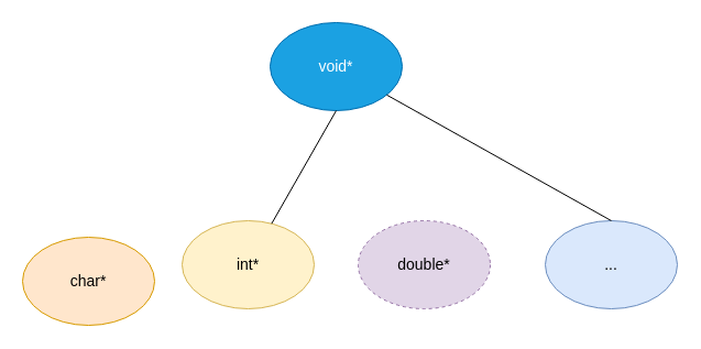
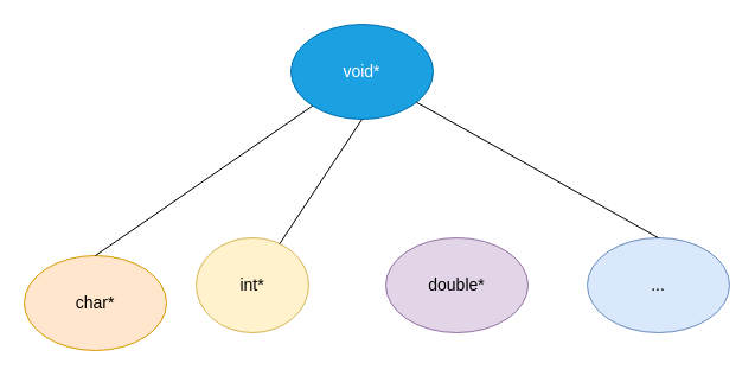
+ <mxCell id="6" value="" style="endArrow=none;html=1;rounded=0;exitX=0.5;exitY=0;exitDx=0;exitDy=0;" edge="1" parent="1" source="3" target="5"><mxGeometry width="50" height="50" relative="1" as="geometry"><mxPoint x="175" y="220" as="sourcePoint" /><mxPoint x="225" y="170" as="targetPoint" /></mxGeometry></mxCell>
- <mxCell id="2" value="int*" style="ellipse;whiteSpace=wrap;html=1;fontSize=14;fillColor=#fff2cc;strokeColor=#d6b656;" vertex="1" parent="1"><mxGeometry x="165" y="200" width="120" height="80" as="geometry" /></mxCell>
+ <mxCell id="2" value="int*" style="ellipse;whiteSpace=wrap;html=1;fontSize=14;fillColor=#fff2cc;strokeColor=#d6b656;" vertex="1" parent="1"><mxGeometry x="165" y="200" width="95" height="80" as="geometry" /></mxCell>
- <mxCell id="4" value="double*" style="ellipse;whiteSpace=wrap;html=1;fontSize=14;fillColor=#e1d5e7;strokeColor=#9673a6;dashed=1;" vertex="1" parent="1"><mxGeometry x="325" y="200" width="120" height="80" as="geometry" /></mxCell>
+ <mxCell id="4" value="double*" style="ellipse;whiteSpace=wrap;html=1;fontSize=14;fillColor=#e1d5e7;strokeColor=#9673a6;" vertex="1" parent="1"><mxGeometry x="325" y="200" width="120" height="80" as="geometry" /></mxCell>
